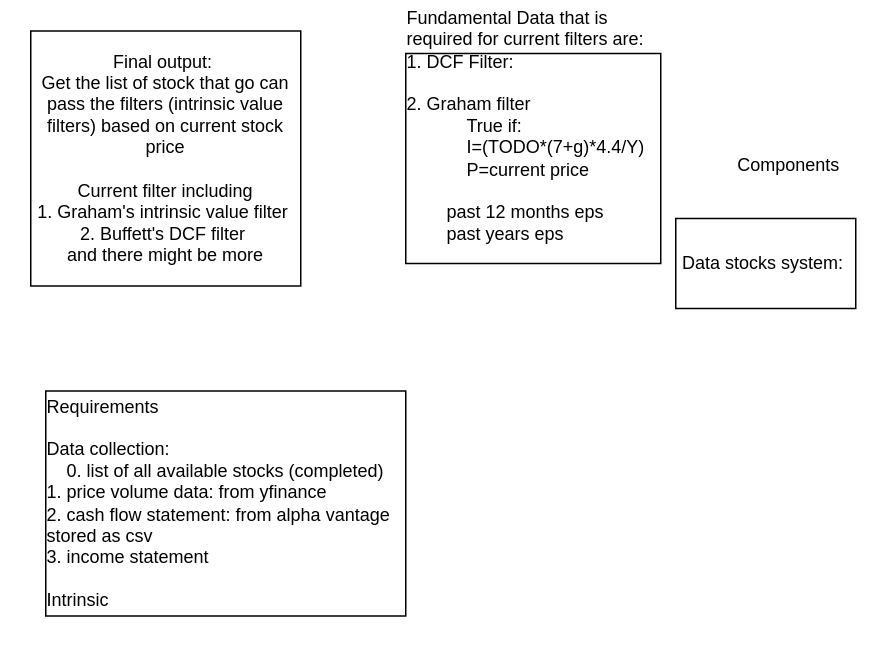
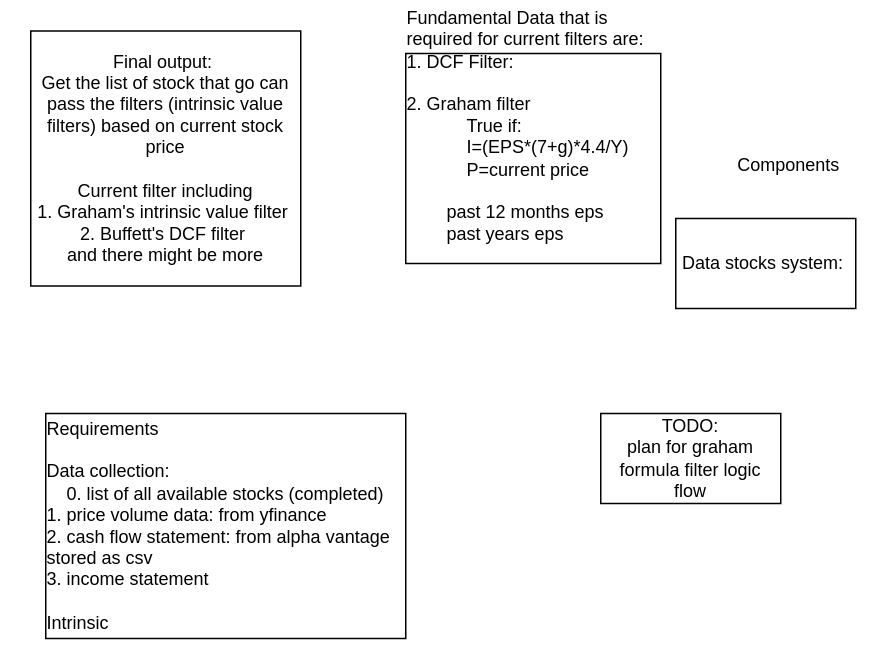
- <mxCell id="5" value="&lt;div style=&quot;text-align: left;&quot;&gt;&lt;span style=&quot;background-color: initial;&quot;&gt;Fundamental Data that is required for current filters are:&lt;/span&gt;&lt;/div&gt;&lt;div style=&quot;text-align: left;&quot;&gt;&lt;span style=&quot;background-color: initial;&quot;&gt;1. DCF Filter:&amp;nbsp;&lt;/span&gt;&lt;/div&gt;&lt;div style=&quot;text-align: left;&quot;&gt;&lt;span style=&quot;background-color: initial;&quot;&gt;&lt;span style=&quot;white-space: pre;&quot;&gt;&#09;&lt;/span&gt;&lt;br&gt;&lt;/span&gt;&lt;/div&gt;&lt;div style=&quot;text-align: left;&quot;&gt;&lt;span style=&quot;background-color: initial;&quot;&gt;2. Graham filter&lt;/span&gt;&lt;/div&gt;&lt;blockquote style=&quot;margin: 0 0 0 40px; border: none; padding: 0px;&quot;&gt;&lt;div style=&quot;text-align: left;&quot;&gt;&lt;span style=&quot;background-color: initial;&quot;&gt;True if:&lt;/span&gt;&lt;/div&gt;&lt;div style=&quot;text-align: left;&quot;&gt;&lt;span style=&quot;background-color: initial;&quot;&gt;I=(TODO*(7+g)*4.4/Y)&lt;/span&gt;&lt;/div&gt;&lt;div style=&quot;text-align: left;&quot;&gt;&lt;span style=&quot;background-color: initial;&quot;&gt;P=current price&lt;/span&gt;&lt;/div&gt;&lt;div style=&quot;text-align: left;&quot;&gt;&lt;span style=&quot;background-color: initial;&quot;&gt;&lt;br&gt;&lt;/span&gt;&lt;/div&gt;&lt;/blockquote&gt;&lt;div style=&quot;text-align: left;&quot;&gt;&lt;span style=&quot;background-color: initial;&quot;&gt;&lt;span style=&quot;white-space: pre;&quot;&gt;&#09;&lt;/span&gt;past 12 months eps&lt;/span&gt;&lt;/div&gt;&lt;div style=&quot;text-align: left;&quot;&gt;&lt;span style=&quot;background-color: initial;&quot;&gt;&lt;span style=&quot;white-space: pre;&quot;&gt;&#09;&lt;/span&gt;past years eps&amp;nbsp;&lt;br&gt;&lt;/span&gt;&lt;/div&gt;&lt;div style=&quot;text-align: left;&quot;&gt;&lt;span style=&quot;background-color: initial;&quot;&gt;&lt;br&gt;&lt;/span&gt;&lt;/div&gt;&lt;div style=&quot;text-align: left;&quot;&gt;&lt;span style=&quot;background-color: initial;&quot;&gt;&lt;span style=&quot;white-space: pre;&quot;&gt;&#09;&lt;/span&gt;&lt;br&gt;&lt;/span&gt;&lt;/div&gt;&lt;div style=&quot;text-align: left;&quot;&gt;&lt;span style=&quot;background-color: initial;&quot;&gt;&amp;nbsp;&lt;/span&gt;&lt;/div&gt;" style="whiteSpace=wrap;html=1;" parent="1" vertex="1"><mxGeometry x="270" y="35" width="170" height="140" as="geometry" /></mxCell>
+ <mxCell id="5" value="&lt;div style=&quot;text-align: left;&quot;&gt;&lt;span style=&quot;background-color: initial;&quot;&gt;Fundamental Data that is required for current filters are:&lt;/span&gt;&lt;/div&gt;&lt;div style=&quot;text-align: left;&quot;&gt;&lt;span style=&quot;background-color: initial;&quot;&gt;1. DCF Filter:&amp;nbsp;&lt;/span&gt;&lt;/div&gt;&lt;div style=&quot;text-align: left;&quot;&gt;&lt;span style=&quot;background-color: initial;&quot;&gt;&lt;span style=&quot;white-space: pre;&quot;&gt;&#09;&lt;/span&gt;&lt;br&gt;&lt;/span&gt;&lt;/div&gt;&lt;div style=&quot;text-align: left;&quot;&gt;&lt;span style=&quot;background-color: initial;&quot;&gt;2. Graham filter&lt;/span&gt;&lt;/div&gt;&lt;blockquote style=&quot;margin: 0 0 0 40px; border: none; padding: 0px;&quot;&gt;&lt;div style=&quot;text-align: left;&quot;&gt;&lt;span style=&quot;background-color: initial;&quot;&gt;True if:&lt;/span&gt;&lt;/div&gt;&lt;div style=&quot;text-align: left;&quot;&gt;&lt;span style=&quot;background-color: initial;&quot;&gt;I=(EPS*(7+g)*4.4/Y)&lt;/span&gt;&lt;/div&gt;&lt;div style=&quot;text-align: left;&quot;&gt;&lt;span style=&quot;background-color: initial;&quot;&gt;P=current price&lt;/span&gt;&lt;/div&gt;&lt;div style=&quot;text-align: left;&quot;&gt;&lt;span style=&quot;background-color: initial;&quot;&gt;&lt;br&gt;&lt;/span&gt;&lt;/div&gt;&lt;/blockquote&gt;&lt;div style=&quot;text-align: left;&quot;&gt;&lt;span style=&quot;background-color: initial;&quot;&gt;&lt;span style=&quot;white-space: pre;&quot;&gt;&#09;&lt;/span&gt;past 12 months eps&lt;/span&gt;&lt;/div&gt;&lt;div style=&quot;text-align: left;&quot;&gt;&lt;span style=&quot;background-color: initial;&quot;&gt;&lt;span style=&quot;white-space: pre;&quot;&gt;&#09;&lt;/span&gt;past years eps&amp;nbsp;&lt;br&gt;&lt;/span&gt;&lt;/div&gt;&lt;div style=&quot;text-align: left;&quot;&gt;&lt;span style=&quot;background-color: initial;&quot;&gt;&lt;br&gt;&lt;/span&gt;&lt;/div&gt;&lt;div style=&quot;text-align: left;&quot;&gt;&lt;span style=&quot;background-color: initial;&quot;&gt;&lt;span style=&quot;white-space: pre;&quot;&gt;&#09;&lt;/span&gt;&lt;br&gt;&lt;/span&gt;&lt;/div&gt;&lt;div style=&quot;text-align: left;&quot;&gt;&lt;span style=&quot;background-color: initial;&quot;&gt;&amp;nbsp;&lt;/span&gt;&lt;/div&gt;" style="whiteSpace=wrap;html=1;" parent="1" vertex="1"><mxGeometry x="270" y="35" width="170" height="140" as="geometry" /></mxCell>
+ <mxCell id="7" value="TODO:&lt;br&gt;plan for graham formula filter logic flow" style="whiteSpace=wrap;html=1;" parent="1" vertex="1"><mxGeometry x="400" y="275" width="120" height="60" as="geometry" /></mxCell>
- <mxCell id="6" value="&lt;div style=&quot;text-align: left;&quot;&gt;&lt;span style=&quot;background-color: initial;&quot;&gt;Requirements&lt;/span&gt;&lt;/div&gt;&lt;div style=&quot;text-align: left;&quot;&gt;&lt;br&gt;&lt;/div&gt;&lt;div style=&quot;text-align: left;&quot;&gt;&lt;span style=&quot;background-color: initial;&quot;&gt;Data collection:&lt;/span&gt;&lt;/div&gt;0. list of all available stocks (completed)&lt;div style=&quot;text-align: left;&quot;&gt;&lt;span style=&quot;background-color: initial;&quot;&gt;1. price volume data: from yfinance&amp;nbsp;&lt;/span&gt;&lt;/div&gt;&lt;div style=&quot;text-align: left;&quot;&gt;&lt;span style=&quot;background-color: initial;&quot;&gt;2. cash flow statement: from alpha vantage stored as csv&amp;nbsp;&lt;/span&gt;&lt;/div&gt;&lt;div style=&quot;text-align: left;&quot;&gt;&lt;span style=&quot;background-color: initial;&quot;&gt;3. income statement&amp;nbsp;&lt;/span&gt;&lt;/div&gt;&lt;div style=&quot;text-align: left;&quot;&gt;&lt;span style=&quot;background-color: initial;&quot;&gt;&lt;br&gt;&lt;/span&gt;&lt;/div&gt;&lt;div style=&quot;text-align: left;&quot;&gt;&lt;span style=&quot;background-color: initial;&quot;&gt;Intrinsic&lt;/span&gt;&lt;/div&gt;" style="whiteSpace=wrap;html=1;" parent="1" vertex="1"><mxGeometry x="30" y="260" width="240" height="150" as="geometry" /></mxCell>
+ <mxCell id="6" value="&lt;div style=&quot;text-align: left;&quot;&gt;&lt;span style=&quot;background-color: initial;&quot;&gt;Requirements&lt;/span&gt;&lt;/div&gt;&lt;div style=&quot;text-align: left;&quot;&gt;&lt;br&gt;&lt;/div&gt;&lt;div style=&quot;text-align: left;&quot;&gt;&lt;span style=&quot;background-color: initial;&quot;&gt;Data collection:&lt;/span&gt;&lt;/div&gt;0. list of all available stocks (completed)&lt;div style=&quot;text-align: left;&quot;&gt;&lt;span style=&quot;background-color: initial;&quot;&gt;1. price volume data: from yfinance&amp;nbsp;&lt;/span&gt;&lt;/div&gt;&lt;div style=&quot;text-align: left;&quot;&gt;&lt;span style=&quot;background-color: initial;&quot;&gt;2. cash flow statement: from alpha vantage stored as csv&amp;nbsp;&lt;/span&gt;&lt;/div&gt;&lt;div style=&quot;text-align: left;&quot;&gt;&lt;span style=&quot;background-color: initial;&quot;&gt;3. income statement&amp;nbsp;&lt;/span&gt;&lt;/div&gt;&lt;div style=&quot;text-align: left;&quot;&gt;&lt;span style=&quot;background-color: initial;&quot;&gt;&lt;br&gt;&lt;/span&gt;&lt;/div&gt;&lt;div style=&quot;text-align: left;&quot;&gt;&lt;span style=&quot;background-color: initial;&quot;&gt;Intrinsic&lt;/span&gt;&lt;/div&gt;" style="whiteSpace=wrap;html=1;" parent="1" vertex="1"><mxGeometry x="30" y="275" width="240" height="150" as="geometry" /></mxCell>
